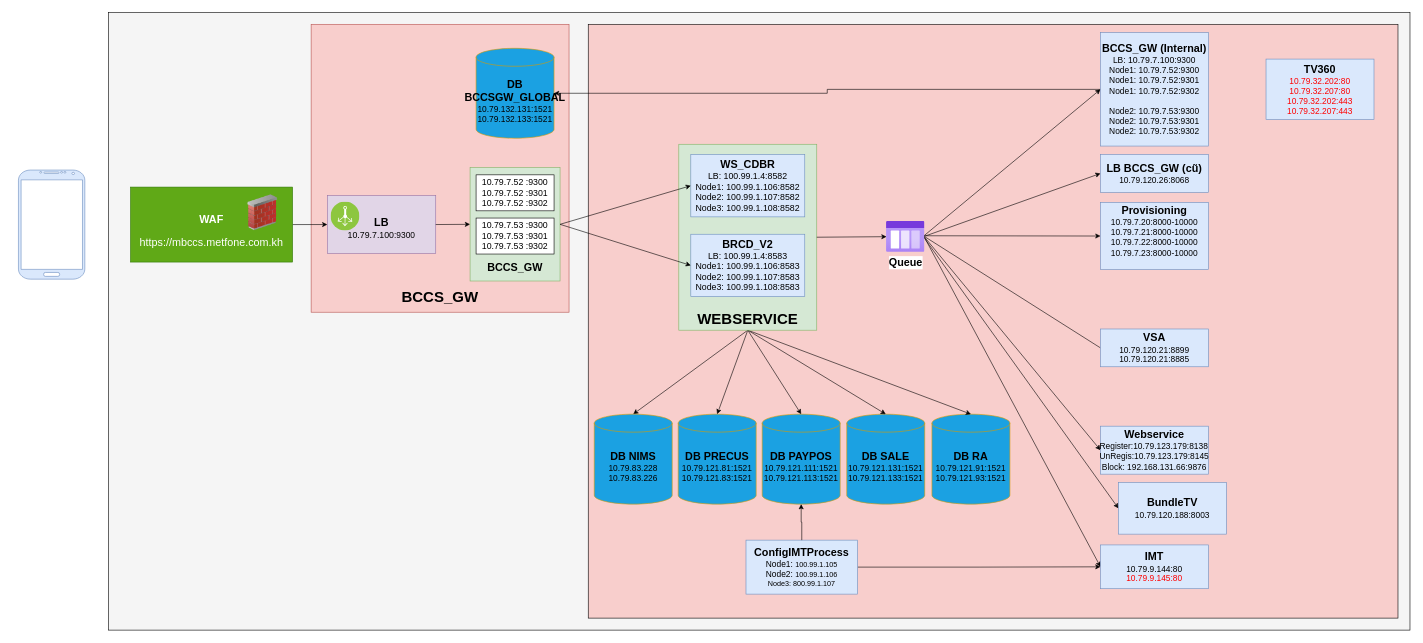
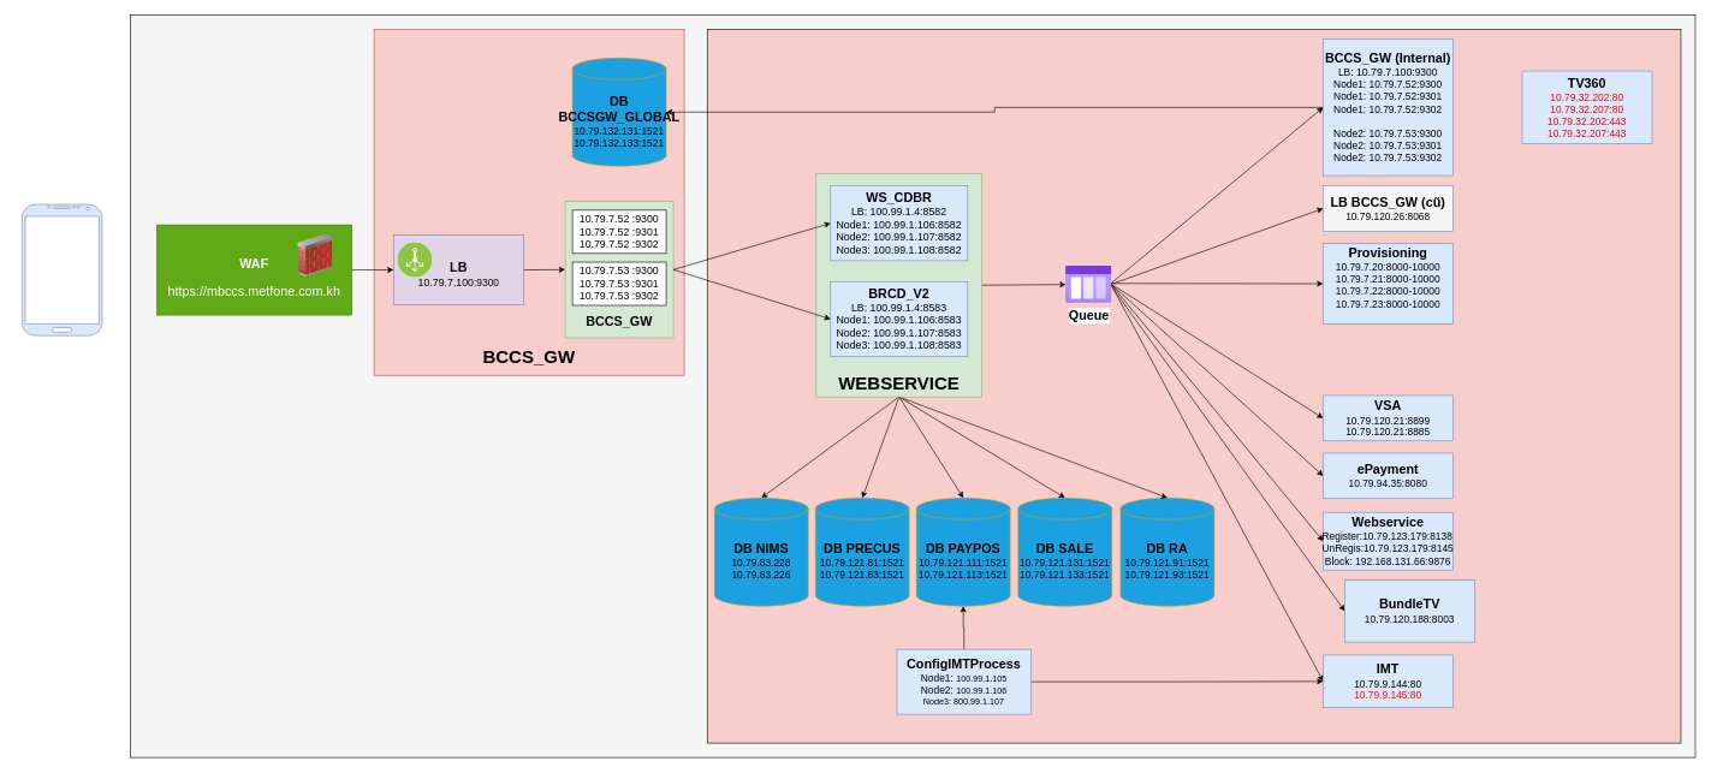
- <mxCell id="53" value="&lt;font style=&quot;font-size: 14px;&quot;&gt;&lt;span style=&quot;font-size: 18px;&quot;&gt;&lt;b&gt;LB BCCS_GW (cũ)&lt;/b&gt;&lt;/span&gt;&lt;/font&gt;&lt;div&gt;&lt;font style=&quot;&quot;&gt;&lt;div style=&quot;font-size: 14px;&quot;&gt;10.79.120.26:8068&lt;/div&gt;&lt;/font&gt;&lt;/div&gt;" style="rounded=0;whiteSpace=wrap;html=1;strokeColor=#6c8ebf;fillColor=#dae8fc;" parent="1" vertex="1"><mxGeometry x="1834" y="257.16" width="180" height="63" as="geometry" /></mxCell>
+ <mxCell id="53" value="&lt;font style=&quot;font-size: 14px;&quot;&gt;&lt;span style=&quot;font-size: 18px;&quot;&gt;&lt;b&gt;LB BCCS_GW (cũ)&lt;/b&gt;&lt;/span&gt;&lt;/font&gt;&lt;div&gt;&lt;font style=&quot;&quot;&gt;&lt;div style=&quot;font-size: 14px;&quot;&gt;10.79.120.26:8068&lt;/div&gt;&lt;/font&gt;&lt;/div&gt;" style="rounded=0;whiteSpace=wrap;html=1;strokeColor=#6c8ebf;fillColor=#f5f5f5;" parent="1" vertex="1"><mxGeometry x="1834" y="257.16" width="180" height="63" as="geometry" /></mxCell>
+ <mxCell id="40" style="rounded=0;orthogonalLoop=1;jettySize=auto;html=1;entryX=0;entryY=0.5;entryDx=0;entryDy=0;exitX=1.004;exitY=0.513;exitDx=0;exitDy=0;exitPerimeter=0;" parent="1" source="44" target="52" edge="1"><mxGeometry relative="1" as="geometry" /></mxCell>
- <mxCell id="39" style="rounded=0;orthogonalLoop=1;jettySize=auto;html=1;entryX=0;entryY=0.5;entryDx=0;entryDy=0;exitX=0.988;exitY=0.492;exitDx=0;exitDy=0;exitPerimeter=0;endArrow=none;" parent="1" source="44" target="50" edge="1"><mxGeometry relative="1" as="geometry" /></mxCell>
+ <mxCell id="39" style="rounded=0;orthogonalLoop=1;jettySize=auto;html=1;entryX=0;entryY=0.5;entryDx=0;entryDy=0;exitX=0.988;exitY=0.492;exitDx=0;exitDy=0;exitPerimeter=0;" parent="1" source="44" target="50" edge="1"><mxGeometry relative="1" as="geometry" /></mxCell>
+ <mxCell id="52" value="&lt;font style=&quot;font-size: 14px;&quot;&gt;&lt;span style=&quot;font-size: 18px;&quot;&gt;&lt;b&gt;ePayment&lt;/b&gt;&lt;/span&gt;&lt;/font&gt;&lt;div&gt;&lt;font style=&quot;&quot;&gt;&lt;div style=&quot;font-size: 14px;&quot;&gt;10.79.94.35:8080&lt;/div&gt;&lt;/font&gt;&lt;/div&gt;" style="rounded=0;whiteSpace=wrap;html=1;strokeColor=#6c8ebf;fillColor=#dae8fc;" parent="1" vertex="1"><mxGeometry x="1834" y="628" width="180" height="63" as="geometry" /></mxCell>
